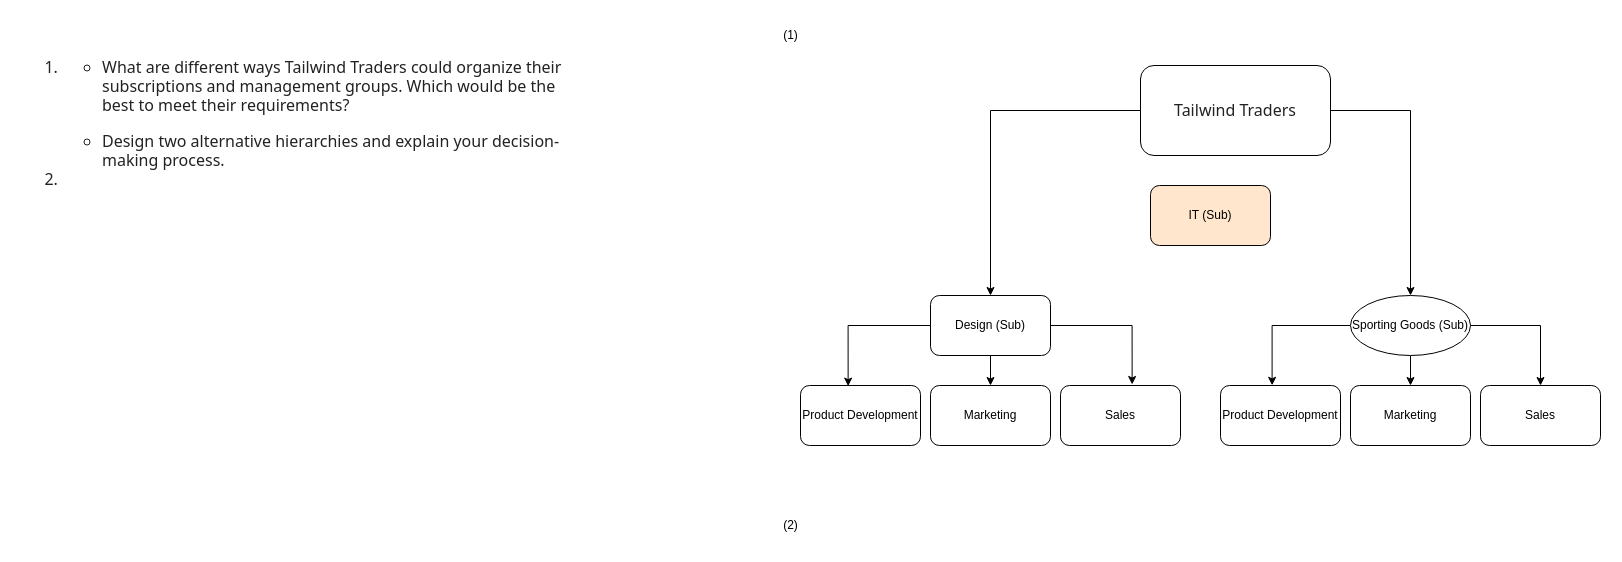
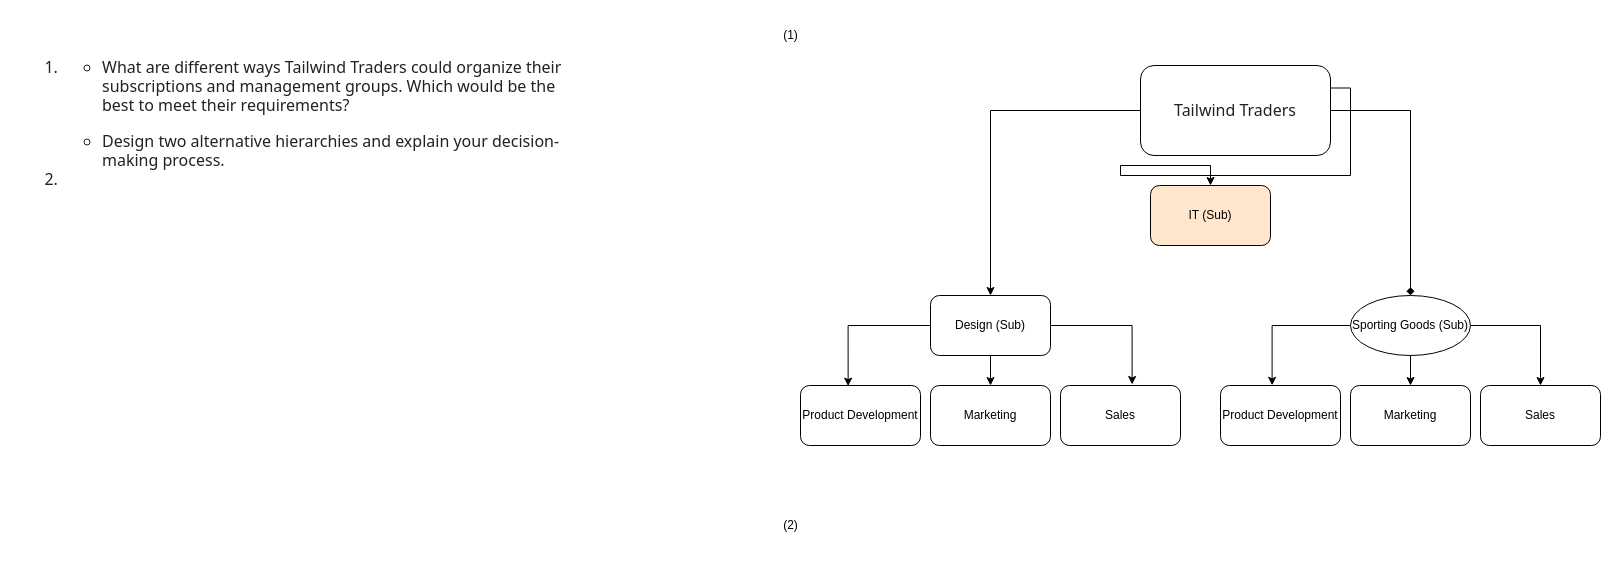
+ <mxCell id="18" style="edgeStyle=orthogonalEdgeStyle;rounded=0;orthogonalLoop=1;jettySize=auto;html=1;exitX=1;exitY=0.25;exitDx=0;exitDy=0;" parent="1" source="19" target="20" edge="1"><mxGeometry relative="1" as="geometry" /></mxCell>
- <mxCell id="17" style="edgeStyle=orthogonalEdgeStyle;rounded=0;orthogonalLoop=1;jettySize=auto;html=1;exitX=1;exitY=0.5;exitDx=0;exitDy=0;entryX=0.5;entryY=0;entryDx=0;entryDy=0;" parent="1" source="19" target="9" edge="1"><mxGeometry relative="1" as="geometry" /></mxCell>
+ <mxCell id="17" style="edgeStyle=orthogonalEdgeStyle;rounded=0;orthogonalLoop=1;jettySize=auto;html=1;exitX=1;exitY=0.5;exitDx=0;exitDy=0;entryX=0.5;entryY=0;entryDx=0;entryDy=0;endArrow=diamond;" parent="1" source="19" target="9" edge="1"><mxGeometry relative="1" as="geometry" /></mxCell>
